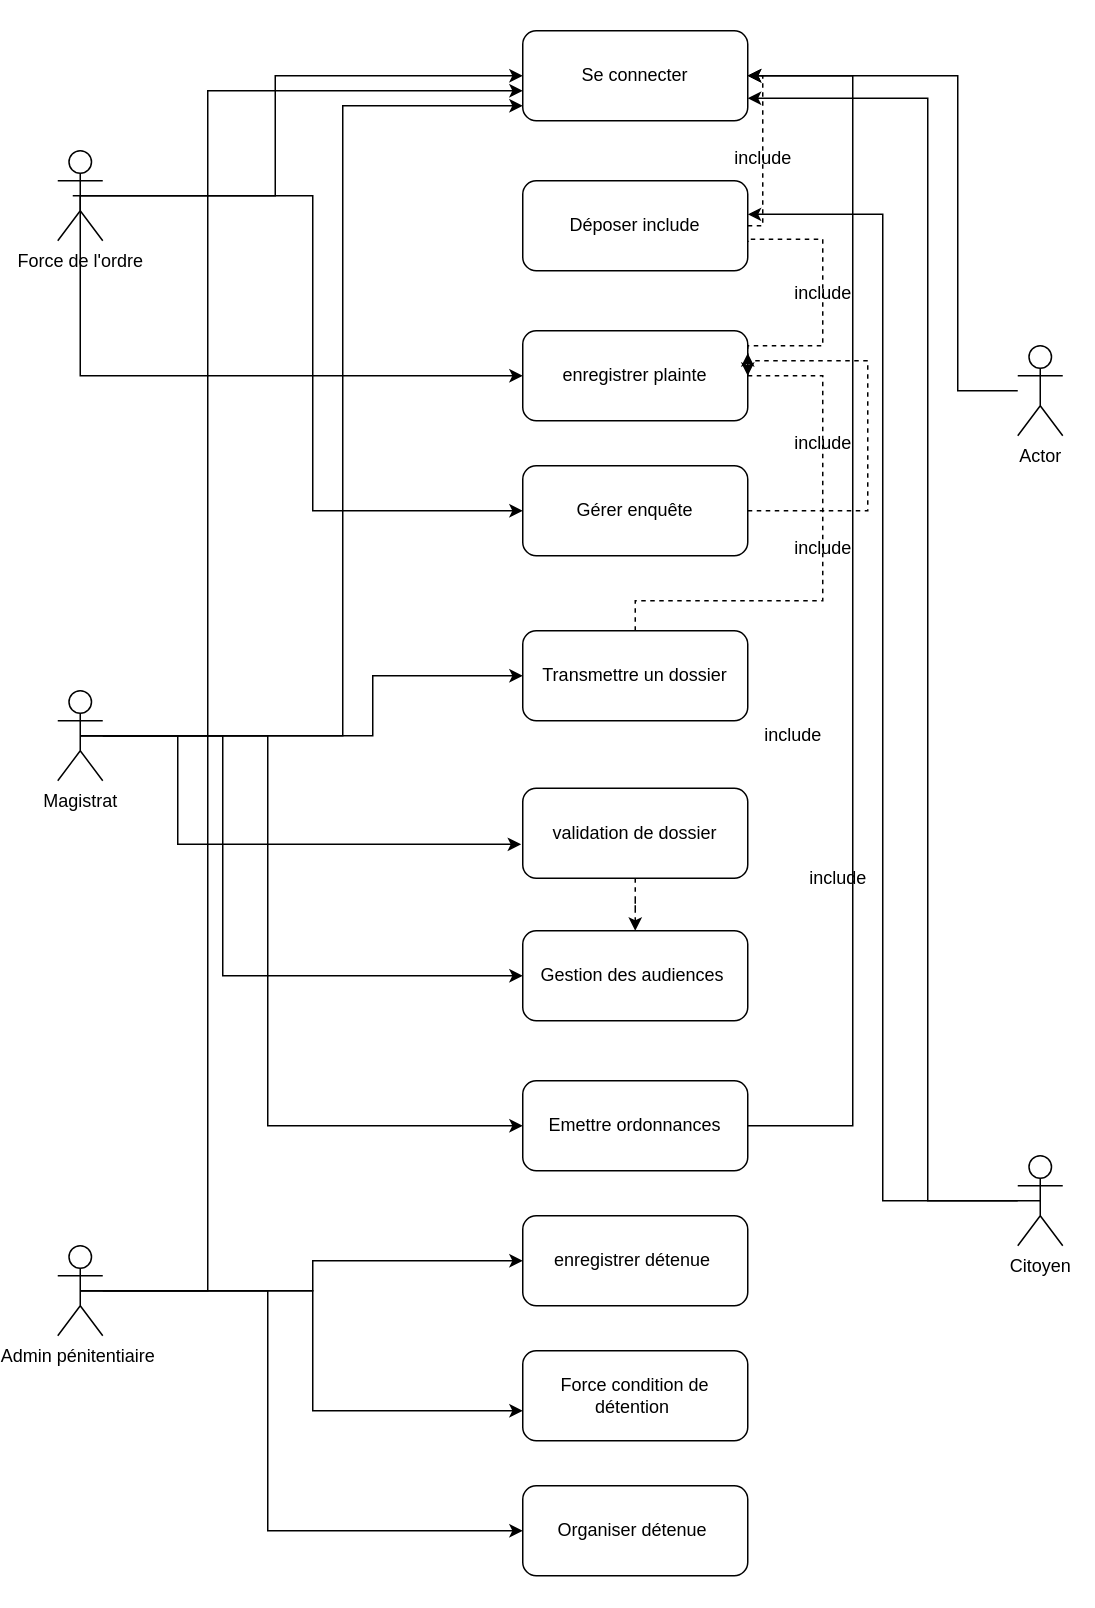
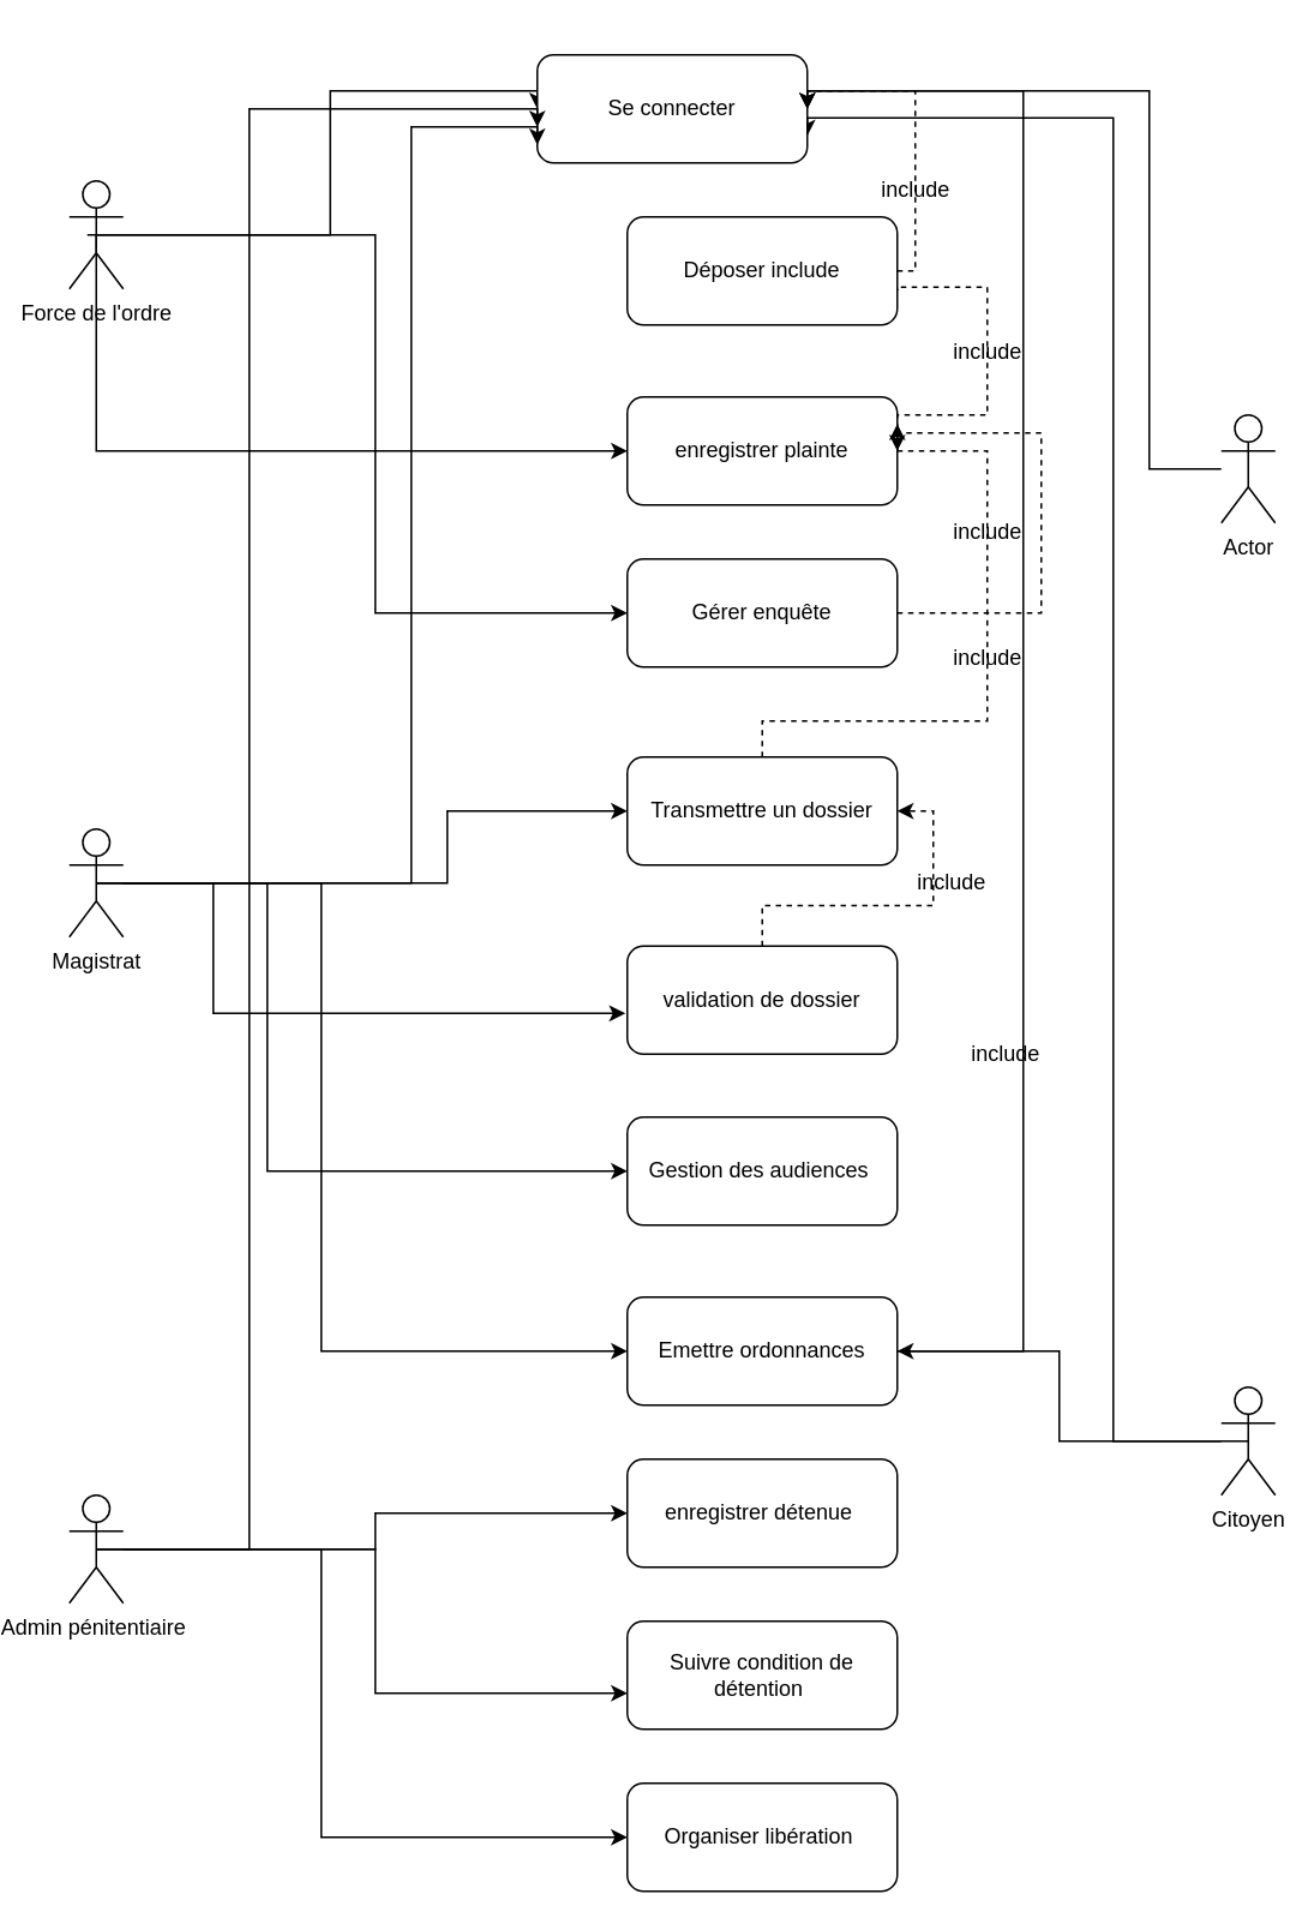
- <mxCell id="17" value="Se connecter" style="rounded=1;whiteSpace=wrap;html=1;" vertex="1" parent="1"><mxGeometry x="330" y="20" width="150" height="60" as="geometry" /></mxCell>
+ <mxCell id="17" value="Se connecter" style="rounded=1;whiteSpace=wrap;html=1;" vertex="1" parent="1"><mxGeometry x="280" y="30" width="150" height="60" as="geometry" /></mxCell>
- <mxCell id="32" style="edgeStyle=orthogonalEdgeStyle;rounded=0;orthogonalLoop=1;jettySize=auto;html=1;exitX=0.5;exitY=0.5;exitDx=0;exitDy=0;exitPerimeter=0;entryX=1;entryY=0.373;entryDx=0;entryDy=0;entryPerimeter=0;" edge="1" parent="1" source="14" target="30"><mxGeometry relative="1" as="geometry" /></mxCell>
+ <mxCell id="32" style="edgeStyle=orthogonalEdgeStyle;rounded=0;orthogonalLoop=1;jettySize=auto;html=1;exitX=0.5;exitY=0.5;exitDx=0;exitDy=0;exitPerimeter=0;" edge="1" parent="1" source="14" target="38"><mxGeometry relative="1" as="geometry" /></mxCell>
- <mxCell id="33" style="edgeStyle=orthogonalEdgeStyle;rounded=0;orthogonalLoop=1;jettySize=auto;html=1;dashed=1;" edge="1" parent="1" source="34" target="36"><mxGeometry relative="1" as="geometry" /></mxCell>
+ <mxCell id="33" style="edgeStyle=orthogonalEdgeStyle;rounded=0;orthogonalLoop=1;jettySize=auto;html=1;entryX=1;entryY=0.5;entryDx=0;entryDy=0;dashed=1;" edge="1" parent="1" source="34" target="27"><mxGeometry relative="1" as="geometry" /></mxCell>
- <mxCell id="41" value="Force condition de détention&amp;nbsp;" style="rounded=1;whiteSpace=wrap;html=1;" vertex="1" parent="1"><mxGeometry x="330" y="900" width="150" height="60" as="geometry" /></mxCell>
+ <mxCell id="41" value="Suivre condition de détention&amp;nbsp;" style="rounded=1;whiteSpace=wrap;html=1;" vertex="1" parent="1"><mxGeometry x="330" y="900" width="150" height="60" as="geometry" /></mxCell>
- <mxCell id="43" value="Organiser détenue&amp;nbsp;" style="rounded=1;whiteSpace=wrap;html=1;" vertex="1" parent="1"><mxGeometry x="330" y="990" width="150" height="60" as="geometry" /></mxCell>
+ <mxCell id="43" value="Organiser libération&amp;nbsp;" style="rounded=1;whiteSpace=wrap;html=1;" vertex="1" parent="1"><mxGeometry x="330" y="990" width="150" height="60" as="geometry" /></mxCell>
